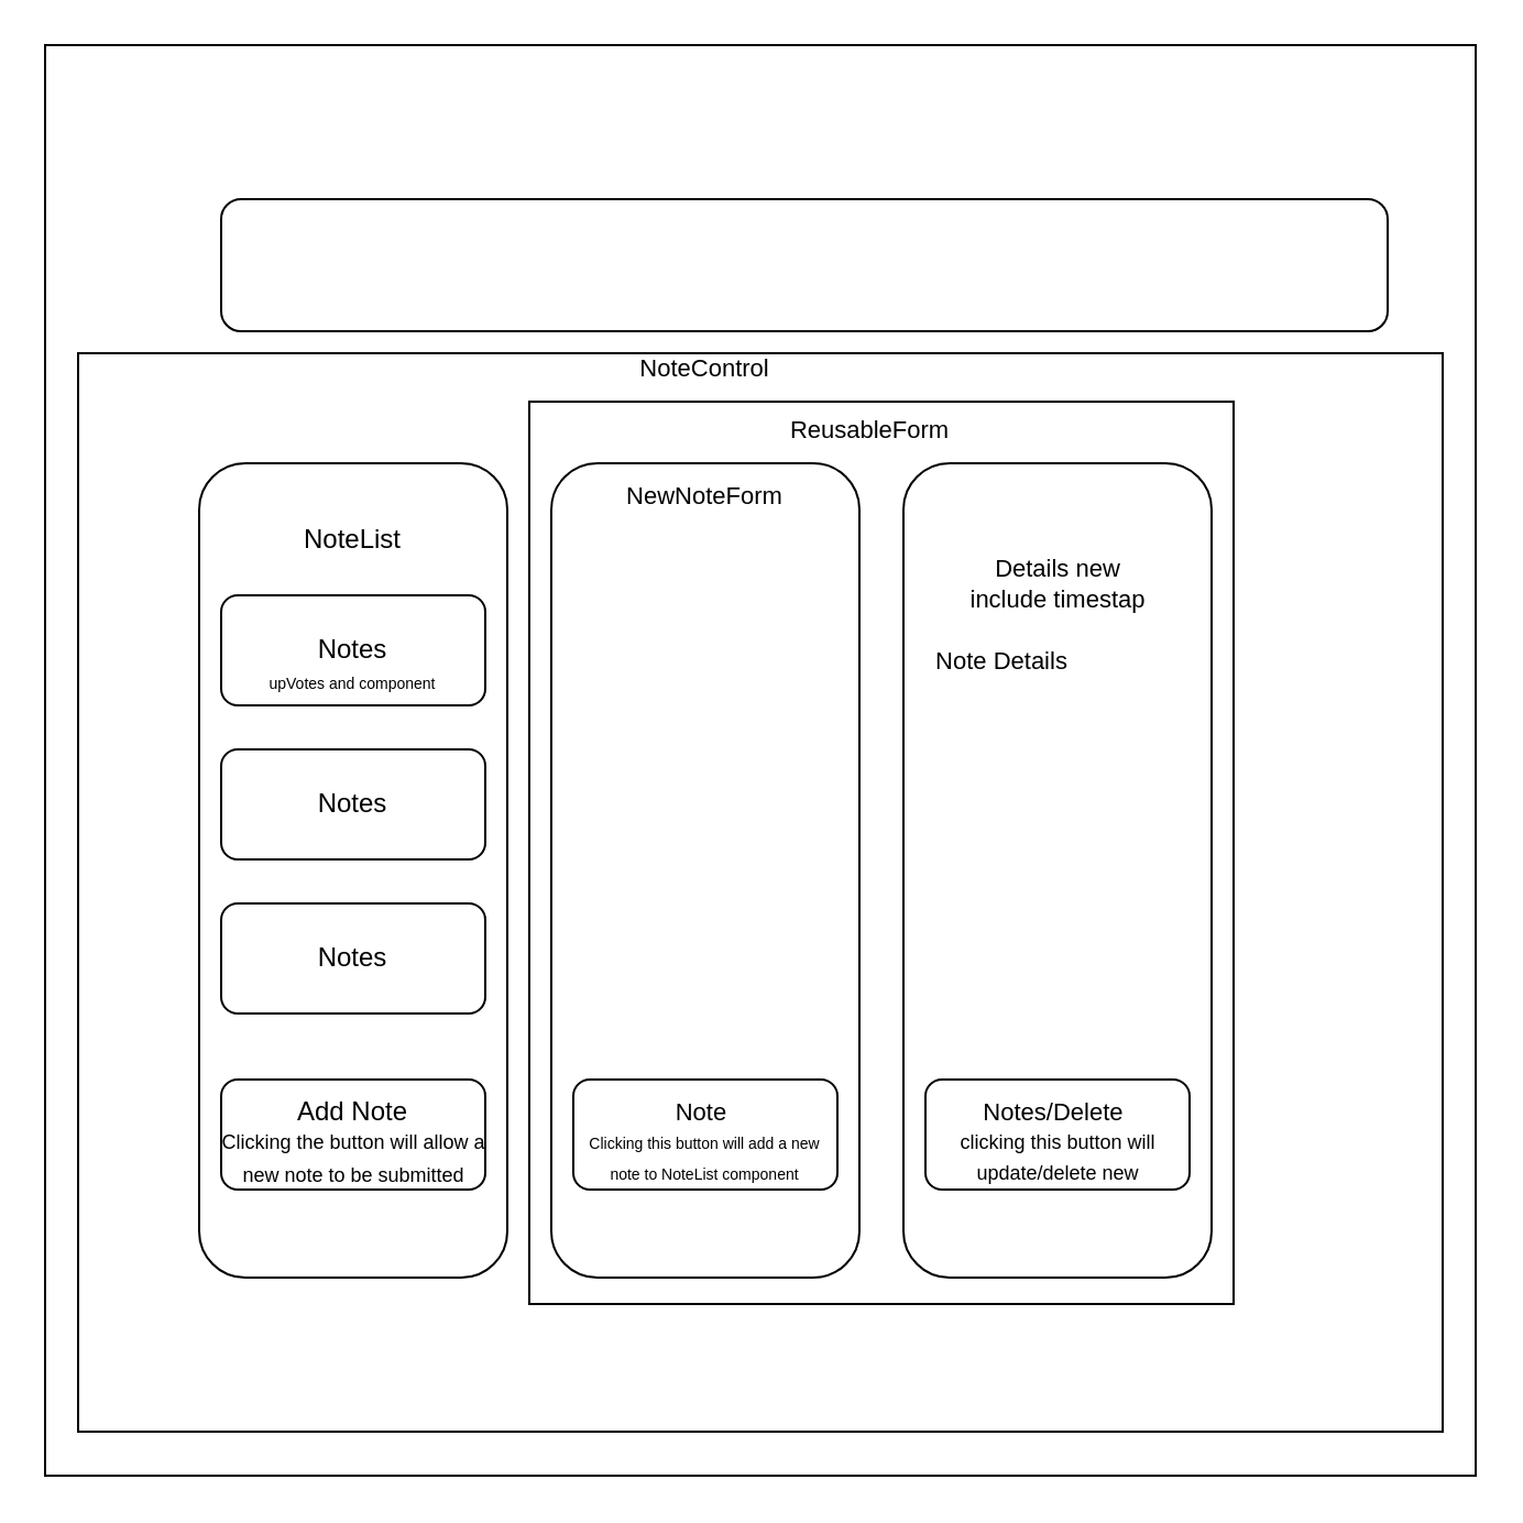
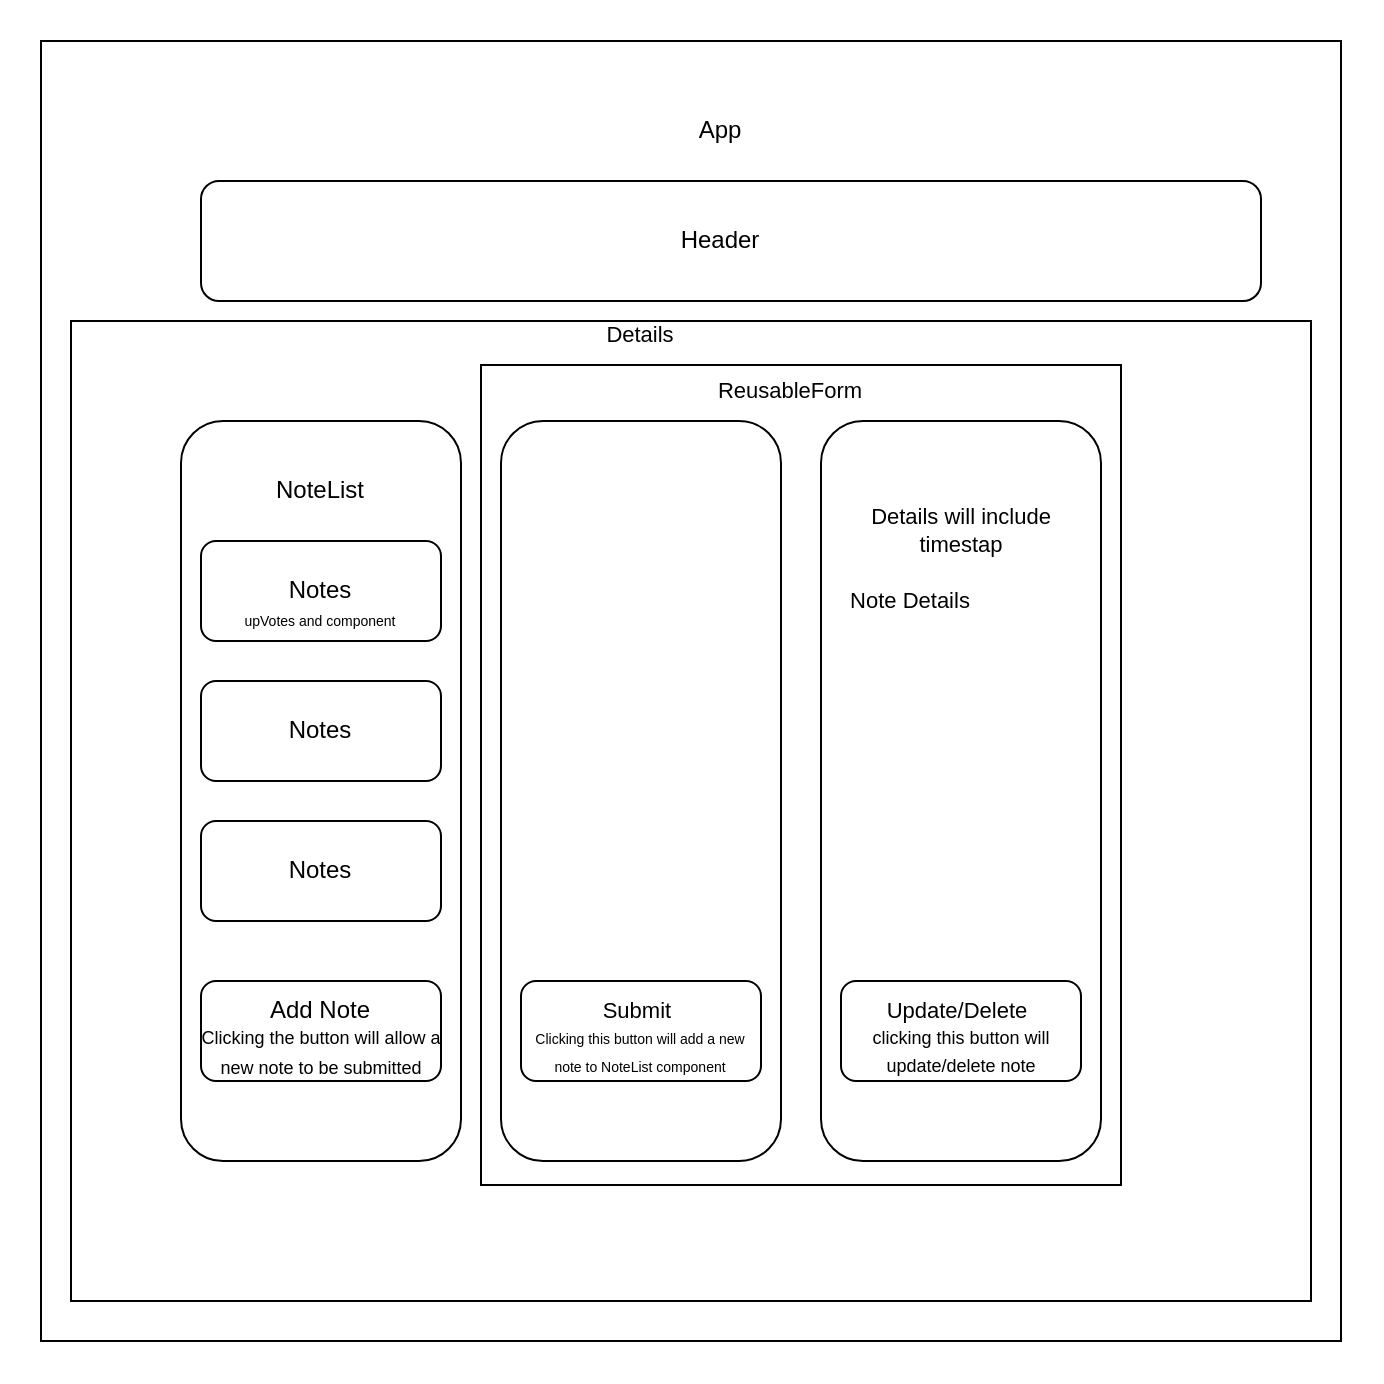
+ <mxCell id="4" value="App" style="text;html=1;strokeColor=none;fillColor=none;align=center;verticalAlign=middle;whiteSpace=wrap;rounded=0;" vertex="1" parent="1"><mxGeometry x="330" y="50" width="60" height="30" as="geometry" /></mxCell>
+ <mxCell id="6" value="Header" style="text;html=1;strokeColor=none;fillColor=none;align=center;verticalAlign=middle;whiteSpace=wrap;rounded=0;" vertex="1" parent="1"><mxGeometry x="330" y="105" width="60" height="30" as="geometry" /></mxCell>
- <mxCell id="31" value="NoteControl" style="text;html=1;strokeColor=none;fillColor=none;align=center;verticalAlign=middle;whiteSpace=wrap;rounded=0;fontSize=11;" vertex="1" parent="1"><mxGeometry x="290" y="152" width="60" height="30" as="geometry" /></mxCell>
+ <mxCell id="31" value="Details" style="text;html=1;strokeColor=none;fillColor=none;align=center;verticalAlign=middle;whiteSpace=wrap;rounded=0;fontSize=11;" vertex="1" parent="1"><mxGeometry x="290" y="152" width="60" height="30" as="geometry" /></mxCell>
- <mxCell id="20" value="&lt;font style=&quot;font-size: 11px;&quot;&gt;NewNoteForm&lt;/font&gt;" style="text;html=1;strokeColor=none;fillColor=none;align=center;verticalAlign=middle;whiteSpace=wrap;rounded=0;fontSize=9;" vertex="1" parent="1"><mxGeometry x="290" y="210" width="60" height="30" as="geometry" /></mxCell>
- <mxCell id="27" value="Details new include timestap" style="text;html=1;strokeColor=none;fillColor=none;align=center;verticalAlign=middle;whiteSpace=wrap;rounded=0;fontSize=11;" vertex="1" parent="1"><mxGeometry x="432.5" y="260" width="95" height="10" as="geometry" /></mxCell>
+ <mxCell id="27" value="Details will include timestap" style="text;html=1;strokeColor=none;fillColor=none;align=center;verticalAlign=middle;whiteSpace=wrap;rounded=0;fontSize=11;" vertex="1" parent="1"><mxGeometry x="432.5" y="260" width="95" height="10" as="geometry" /></mxCell>
- <mxCell id="22" value="Note&amp;nbsp;" style="text;html=1;strokeColor=none;fillColor=none;align=center;verticalAlign=middle;whiteSpace=wrap;rounded=0;fontSize=11;" vertex="1" parent="1"><mxGeometry x="290" y="490" width="60" height="30" as="geometry" /></mxCell>
+ <mxCell id="22" value="Submit&amp;nbsp;" style="text;html=1;strokeColor=none;fillColor=none;align=center;verticalAlign=middle;whiteSpace=wrap;rounded=0;fontSize=11;" vertex="1" parent="1"><mxGeometry x="290" y="490" width="60" height="30" as="geometry" /></mxCell>
- <mxCell id="32" value="Notes/Delete&amp;nbsp;" style="text;html=1;strokeColor=none;fillColor=none;align=center;verticalAlign=middle;whiteSpace=wrap;rounded=0;fontSize=11;" vertex="1" parent="1"><mxGeometry x="450" y="490" width="60" height="30" as="geometry" /></mxCell>
+ <mxCell id="32" value="Update/Delete&amp;nbsp;" style="text;html=1;strokeColor=none;fillColor=none;align=center;verticalAlign=middle;whiteSpace=wrap;rounded=0;fontSize=11;" vertex="1" parent="1"><mxGeometry x="450" y="490" width="60" height="30" as="geometry" /></mxCell>
- <mxCell id="29" value="&lt;font style=&quot;font-size: 9px;&quot;&gt;clicking this button will update/delete new&lt;/font&gt;" style="text;html=1;strokeColor=none;fillColor=none;align=center;verticalAlign=middle;whiteSpace=wrap;rounded=0;fontSize=11;" vertex="1" parent="1"><mxGeometry x="427.5" y="512.5" width="105" height="25" as="geometry" /></mxCell>
+ <mxCell id="29" value="&lt;font style=&quot;font-size: 9px;&quot;&gt;clicking this button will update/delete note&lt;/font&gt;" style="text;html=1;strokeColor=none;fillColor=none;align=center;verticalAlign=middle;whiteSpace=wrap;rounded=0;fontSize=11;" vertex="1" parent="1"><mxGeometry x="427.5" y="512.5" width="105" height="25" as="geometry" /></mxCell>
